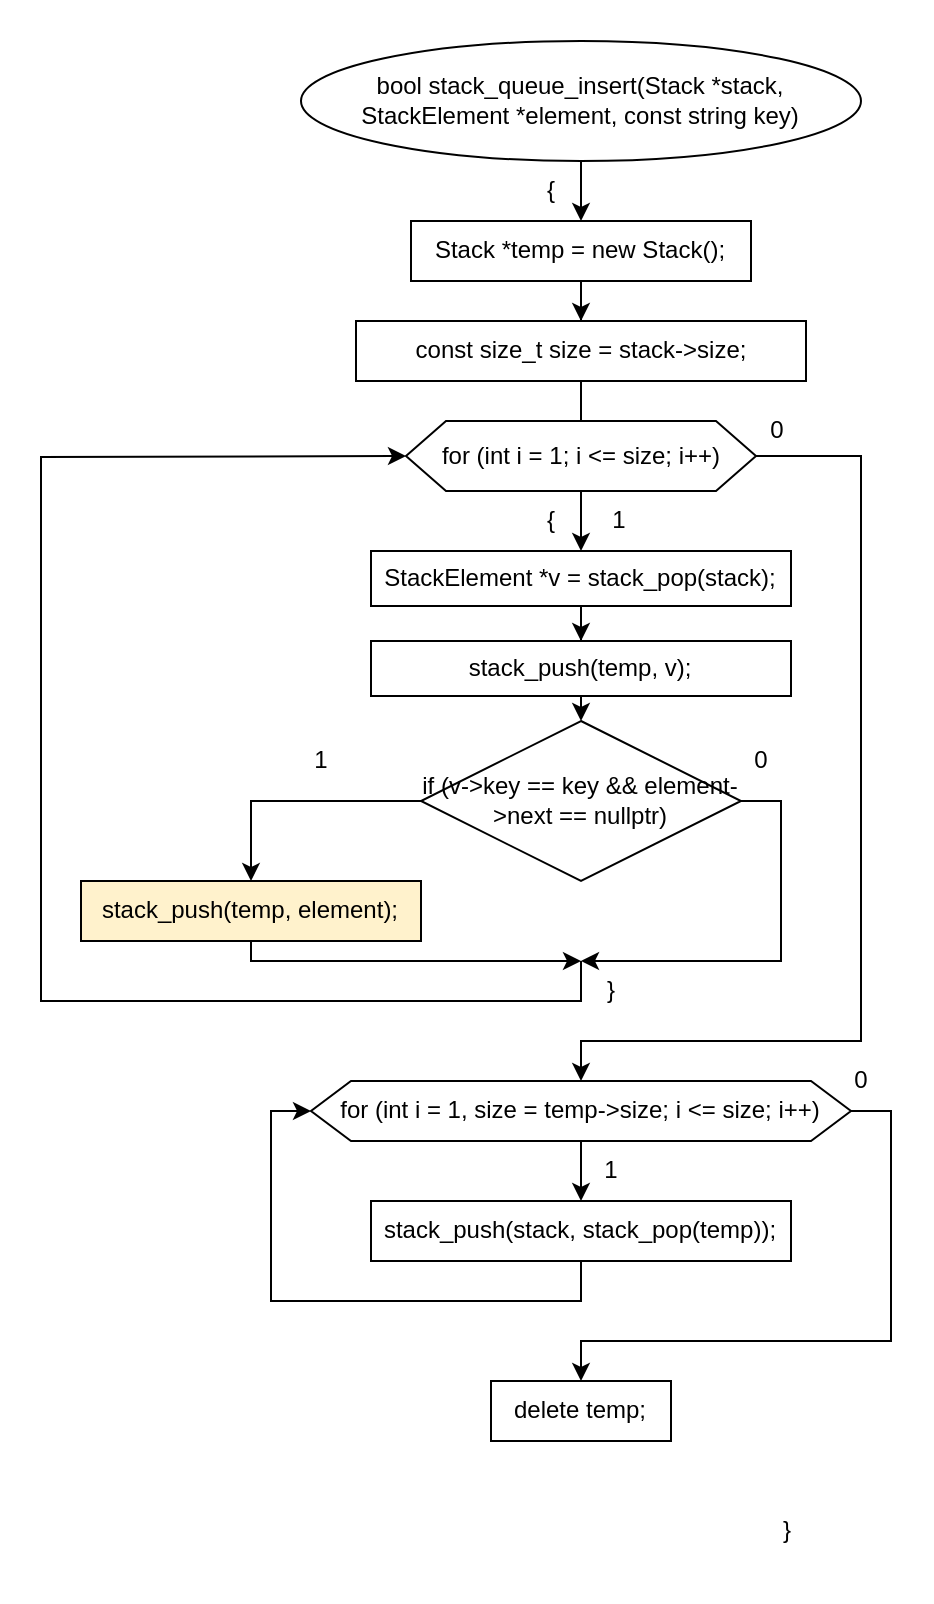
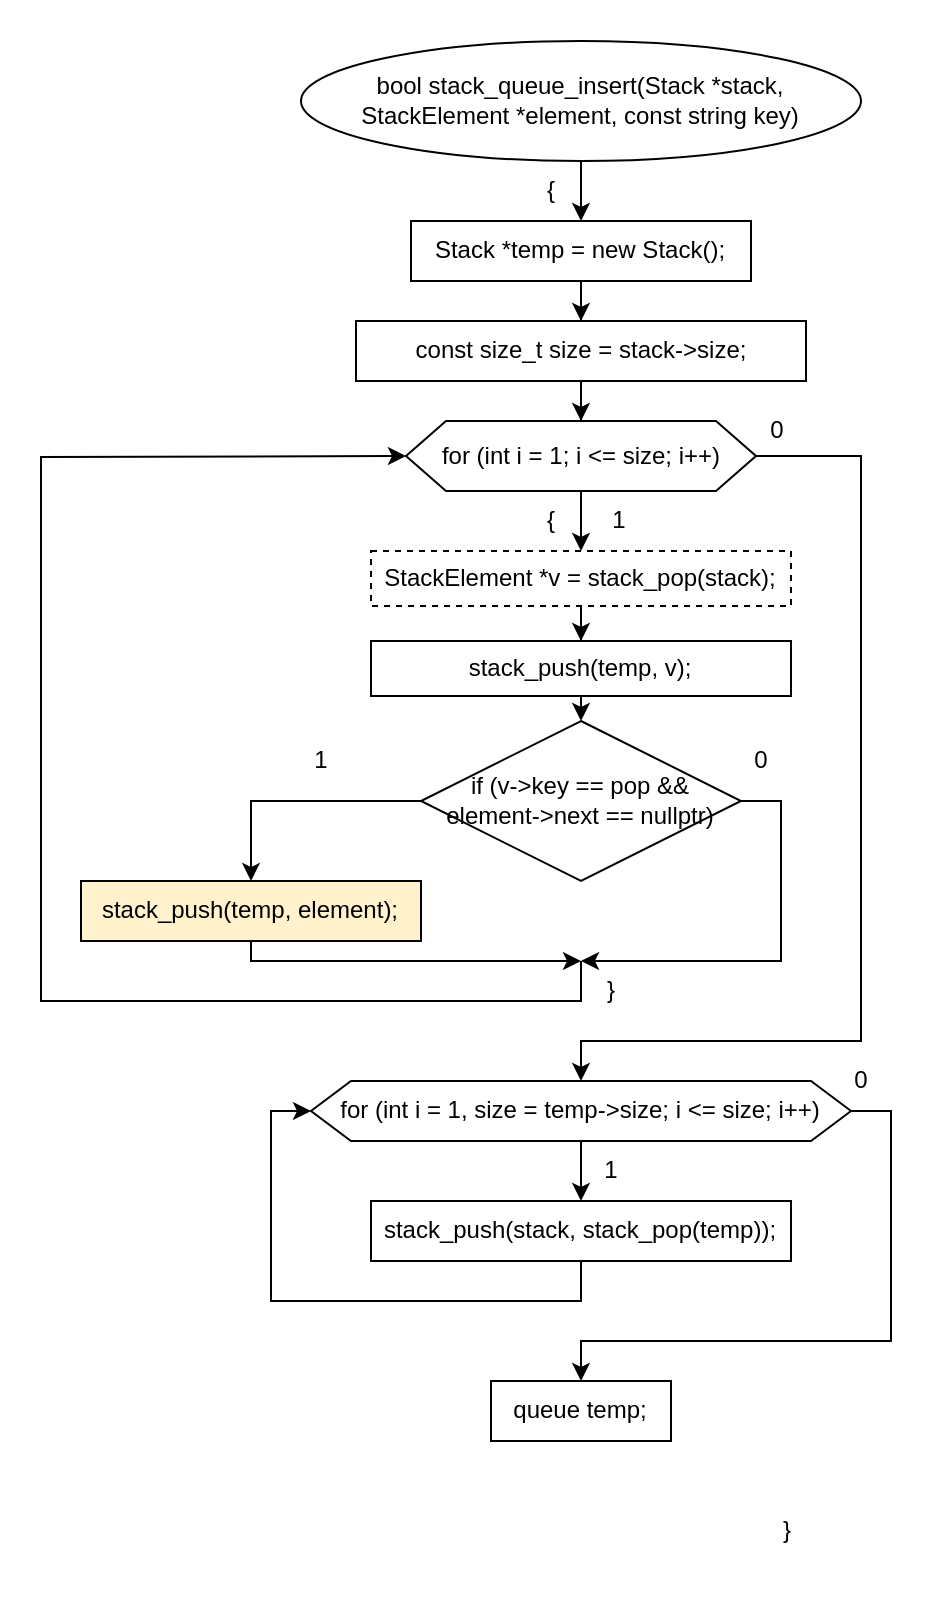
- <mxCell id="7" value="" style="edgeStyle=orthogonalEdgeStyle;rounded=0;orthogonalLoop=1;jettySize=auto;html=1;endArrow=none;" parent="1" source="8" target="11" edge="1"><mxGeometry relative="1" as="geometry" /></mxCell>
+ <mxCell id="7" value="" style="edgeStyle=orthogonalEdgeStyle;rounded=0;orthogonalLoop=1;jettySize=auto;html=1;" parent="1" source="8" target="11" edge="1"><mxGeometry relative="1" as="geometry" /></mxCell>
- <mxCell id="22" value="StackElement *v = stack_pop(stack);" style="whiteSpace=wrap;html=1;" vertex="1" parent="1"><mxGeometry x="185" y="275" width="210" height="27.5" as="geometry" /></mxCell>
+ <mxCell id="22" value="StackElement *v = stack_pop(stack);" style="whiteSpace=wrap;html=1;dashed=1;" vertex="1" parent="1"><mxGeometry x="185" y="275" width="210" height="27.5" as="geometry" /></mxCell>
- <mxCell id="28" value="if (v-&amp;gt;key == key &amp;amp;&amp;amp; element-&amp;gt;next == nullptr)" style="rhombus;whiteSpace=wrap;html=1;" vertex="1" parent="1"><mxGeometry x="210" y="360" width="160" height="80" as="geometry" /></mxCell>
+ <mxCell id="28" value="if (v-&amp;gt;key == pop &amp;amp;&amp;amp; element-&amp;gt;next == nullptr)" style="rhombus;whiteSpace=wrap;html=1;" vertex="1" parent="1"><mxGeometry x="210" y="360" width="160" height="80" as="geometry" /></mxCell>
- <mxCell id="18" value="delete temp;" style="whiteSpace=wrap;html=1;" parent="1" vertex="1"><mxGeometry x="245" y="690" width="90" height="30" as="geometry" /></mxCell>
+ <mxCell id="18" value="queue temp;" style="whiteSpace=wrap;html=1;" parent="1" vertex="1"><mxGeometry x="245" y="690" width="90" height="30" as="geometry" /></mxCell>
